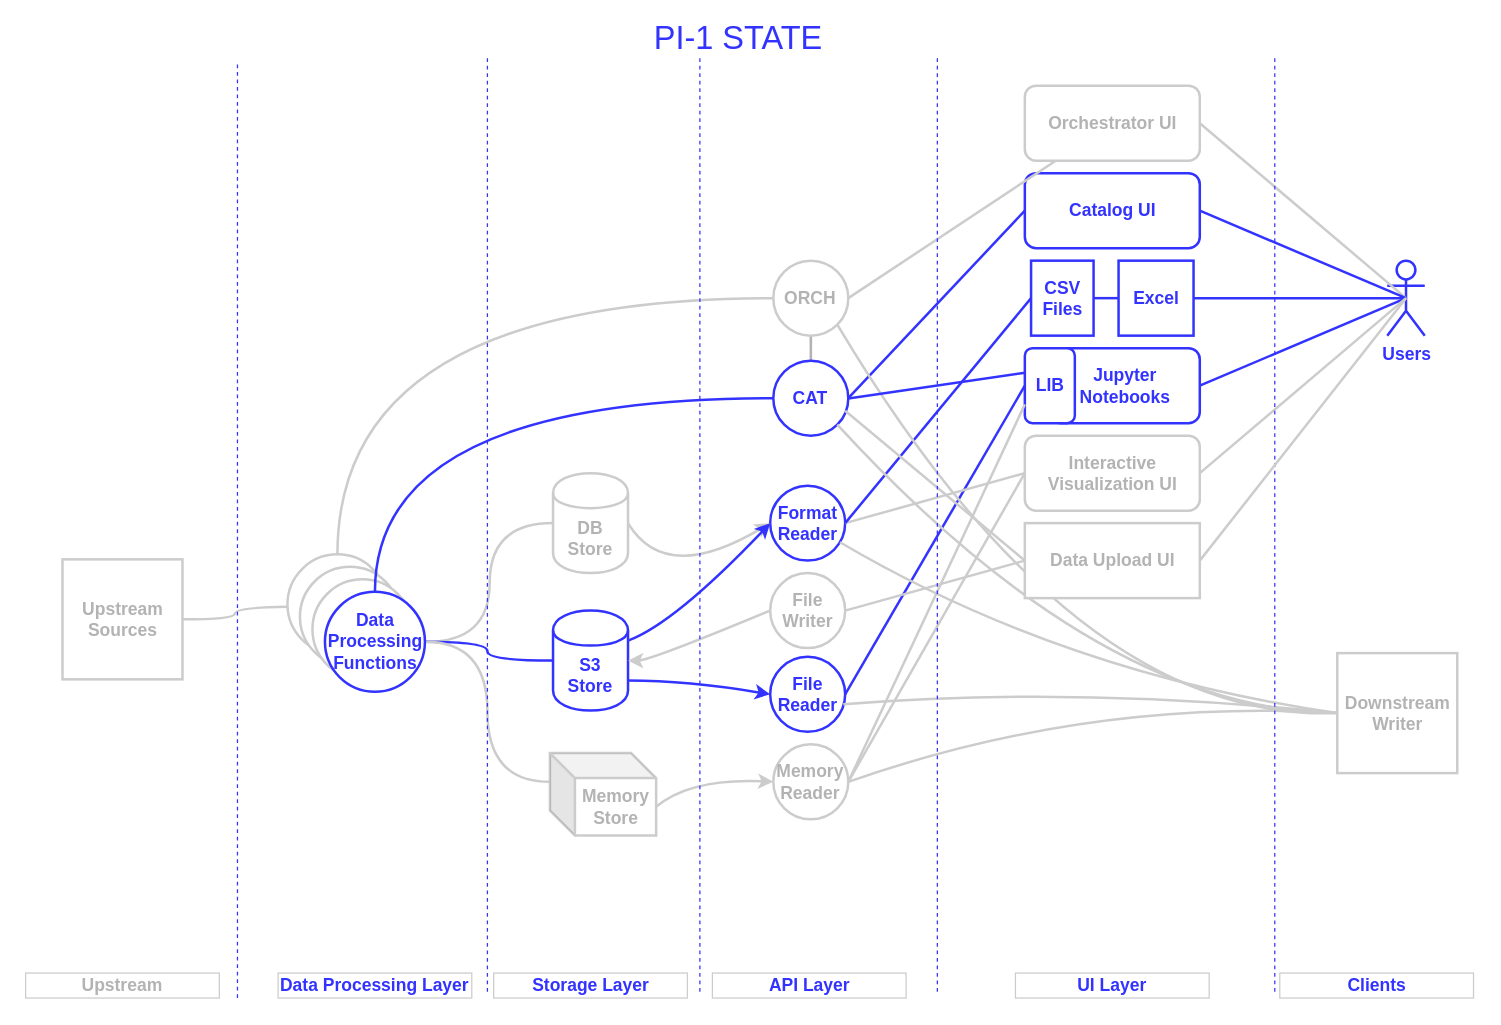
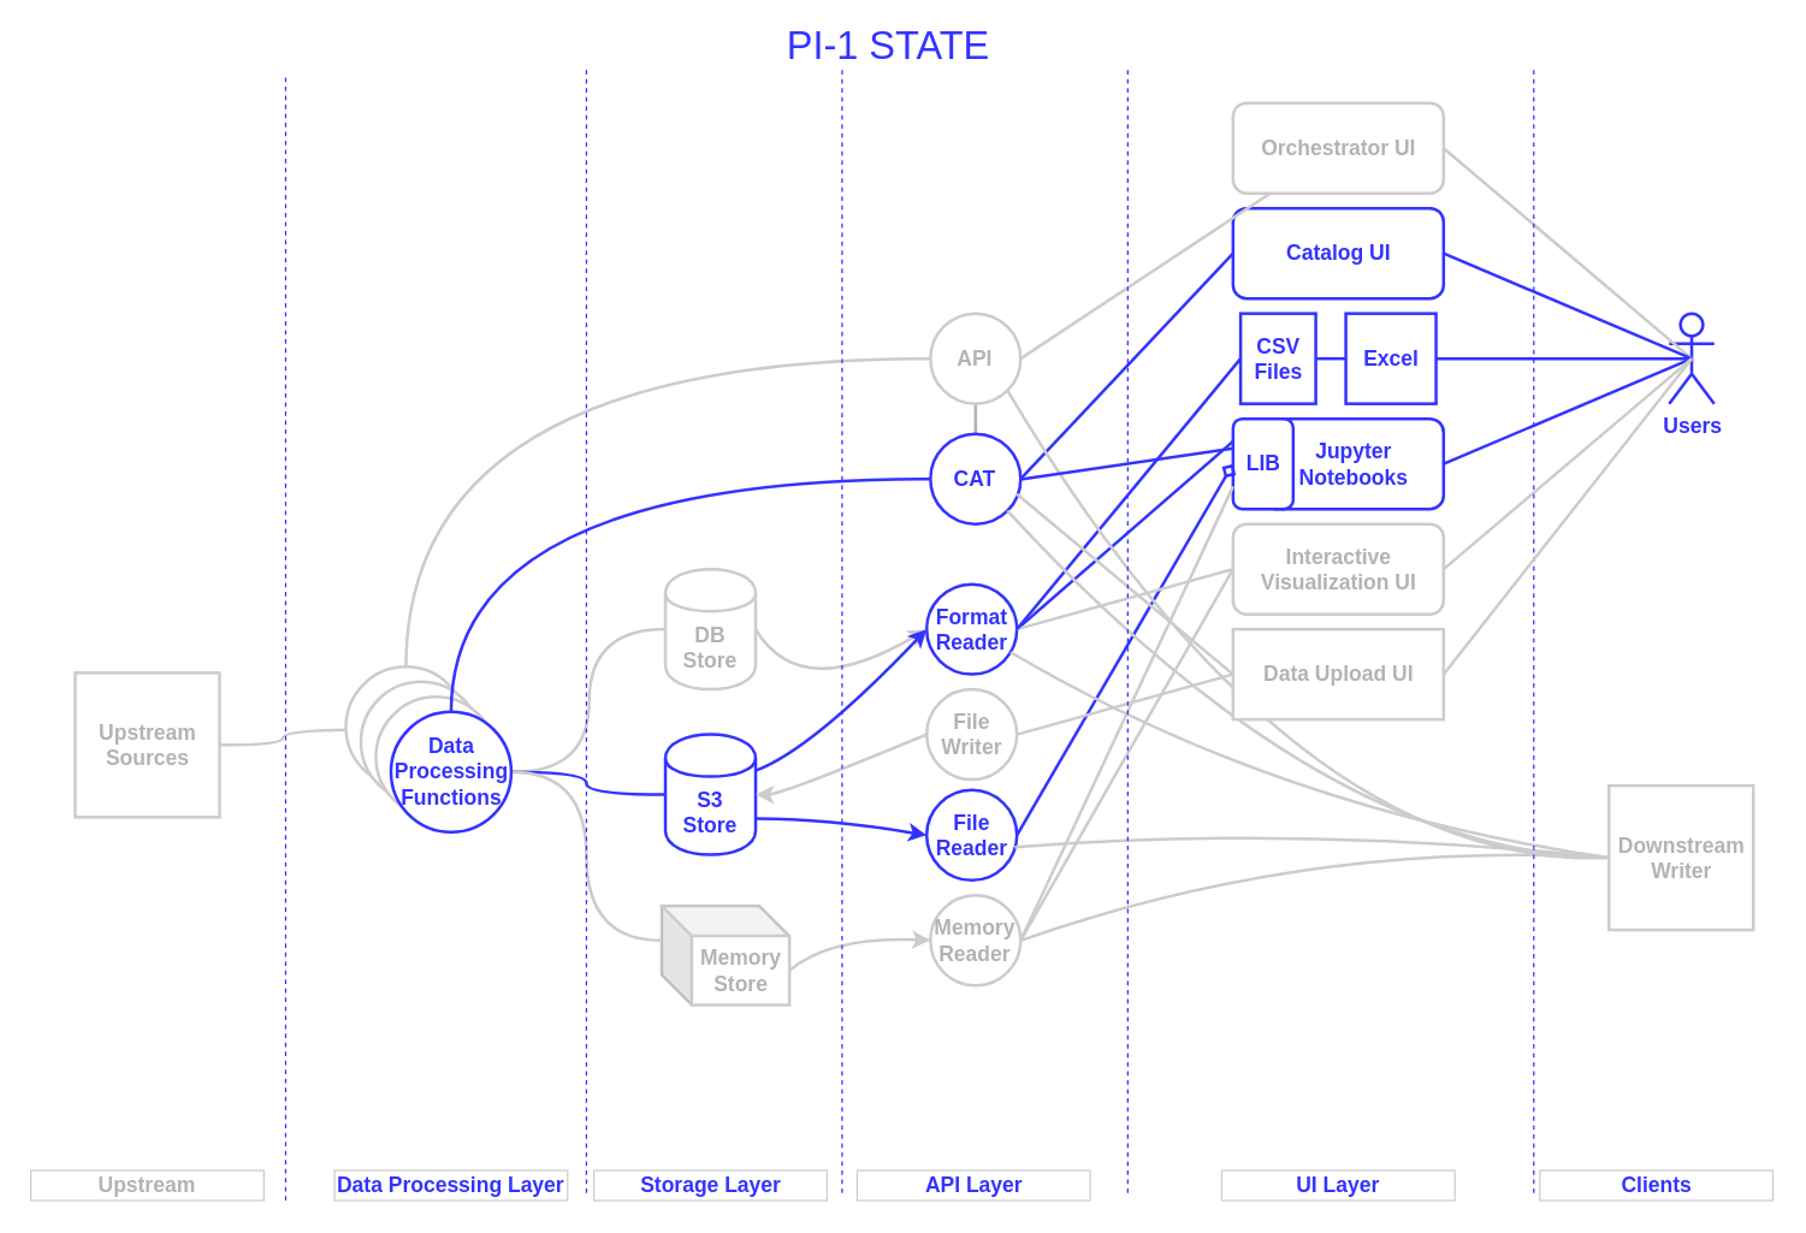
- <mxCell id="13" value="&lt;font&gt;&lt;b&gt;&lt;font style=&quot;font-size: 14px&quot;&gt;ORCH&lt;/font&gt;&lt;/b&gt;&lt;/font&gt;" style="ellipse;whiteSpace=wrap;html=1;aspect=fixed;strokeColor=#CCCCCC;strokeWidth=2;fillColor=#FFFFFF;fontColor=#B3B3B3;" parent="1" vertex="1"><mxGeometry x="618.25" y="208" width="60" height="60" as="geometry" /></mxCell>
+ <mxCell id="13" value="&lt;font&gt;&lt;b&gt;&lt;font style=&quot;font-size: 14px&quot;&gt;API&lt;/font&gt;&lt;/b&gt;&lt;/font&gt;" style="ellipse;whiteSpace=wrap;html=1;aspect=fixed;strokeColor=#CCCCCC;strokeWidth=2;fillColor=#FFFFFF;fontColor=#B3B3B3;" parent="1" vertex="1"><mxGeometry x="618.25" y="208" width="60" height="60" as="geometry" /></mxCell>
- <mxCell id="25" value="" style="endArrow=none;html=1;strokeColor=#3333FF;strokeWidth=2;exitX=1;exitY=0.5;exitDx=0;exitDy=0;entryX=0;entryY=0.5;entryDx=0;entryDy=0;endFill=0;fontColor=#B3B3B3;" parent="1" source="6" target="24" edge="1"><mxGeometry width="50" height="50" relative="1" as="geometry"><mxPoint x="669.5" y="648" as="sourcePoint" /><mxPoint x="719.5" y="598" as="targetPoint" /></mxGeometry></mxCell>
+ <mxCell id="25" value="" style="endArrow=diamond;html=1;strokeColor=#3333FF;strokeWidth=2;exitX=1;exitY=0.5;exitDx=0;exitDy=0;entryX=0;entryY=0.5;entryDx=0;entryDy=0;endFill=0;fontColor=#B3B3B3;" parent="1" source="6" target="24" edge="1"><mxGeometry width="50" height="50" relative="1" as="geometry"><mxPoint x="669.5" y="648" as="sourcePoint" /><mxPoint x="719.5" y="598" as="targetPoint" /></mxGeometry></mxCell>
+ <mxCell id="27" value="" style="endArrow=none;html=1;strokeColor=#3333FF;strokeWidth=2;entryX=0;entryY=0.25;entryDx=0;entryDy=0;exitX=1;exitY=0.5;exitDx=0;exitDy=0;endFill=0;fontColor=#3333FF;" parent="1" source="4" target="24" edge="1"><mxGeometry width="50" height="50" relative="1" as="geometry"><mxPoint x="664.5" y="456" as="sourcePoint" /><mxPoint x="719.5" y="598" as="targetPoint" /></mxGeometry></mxCell>
